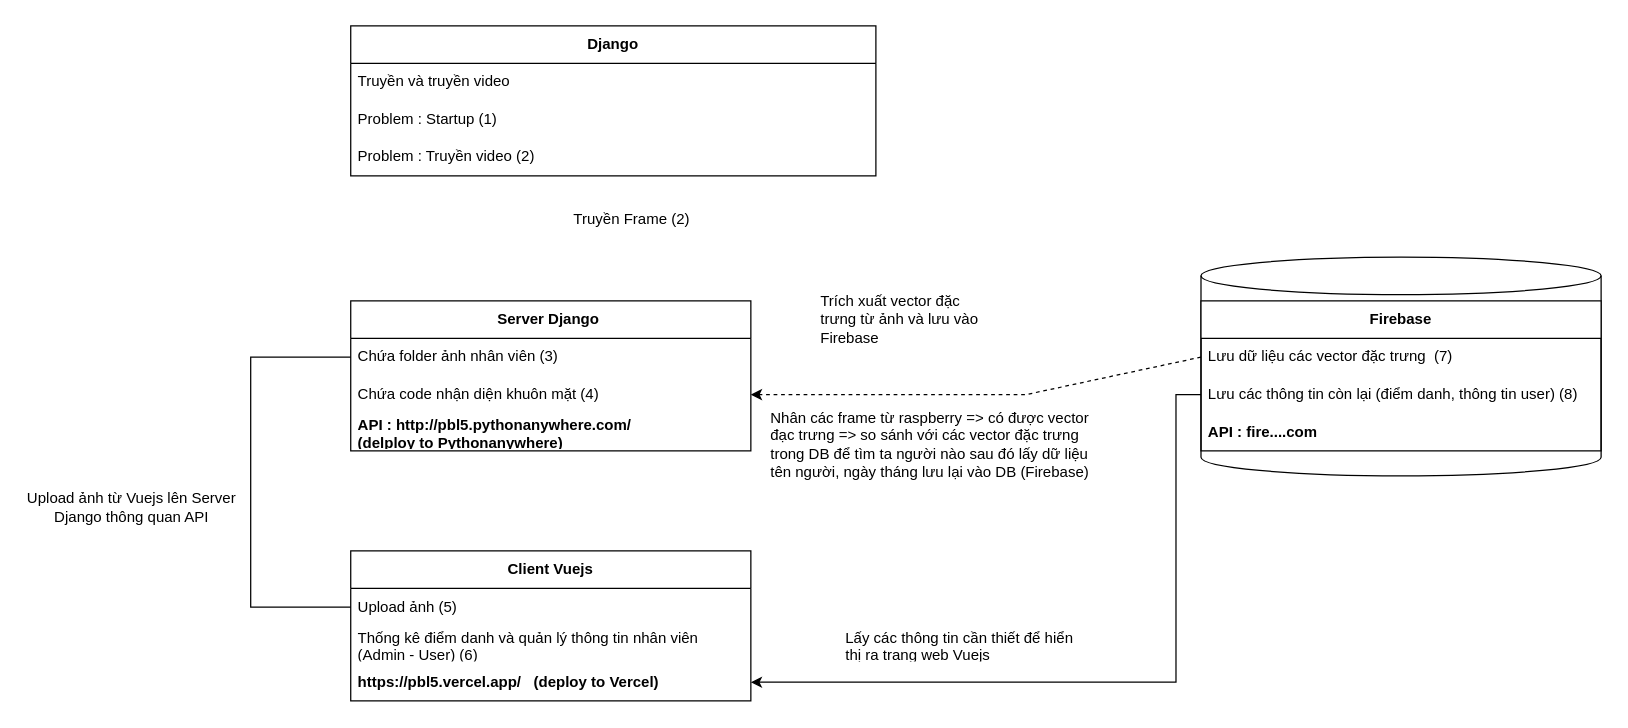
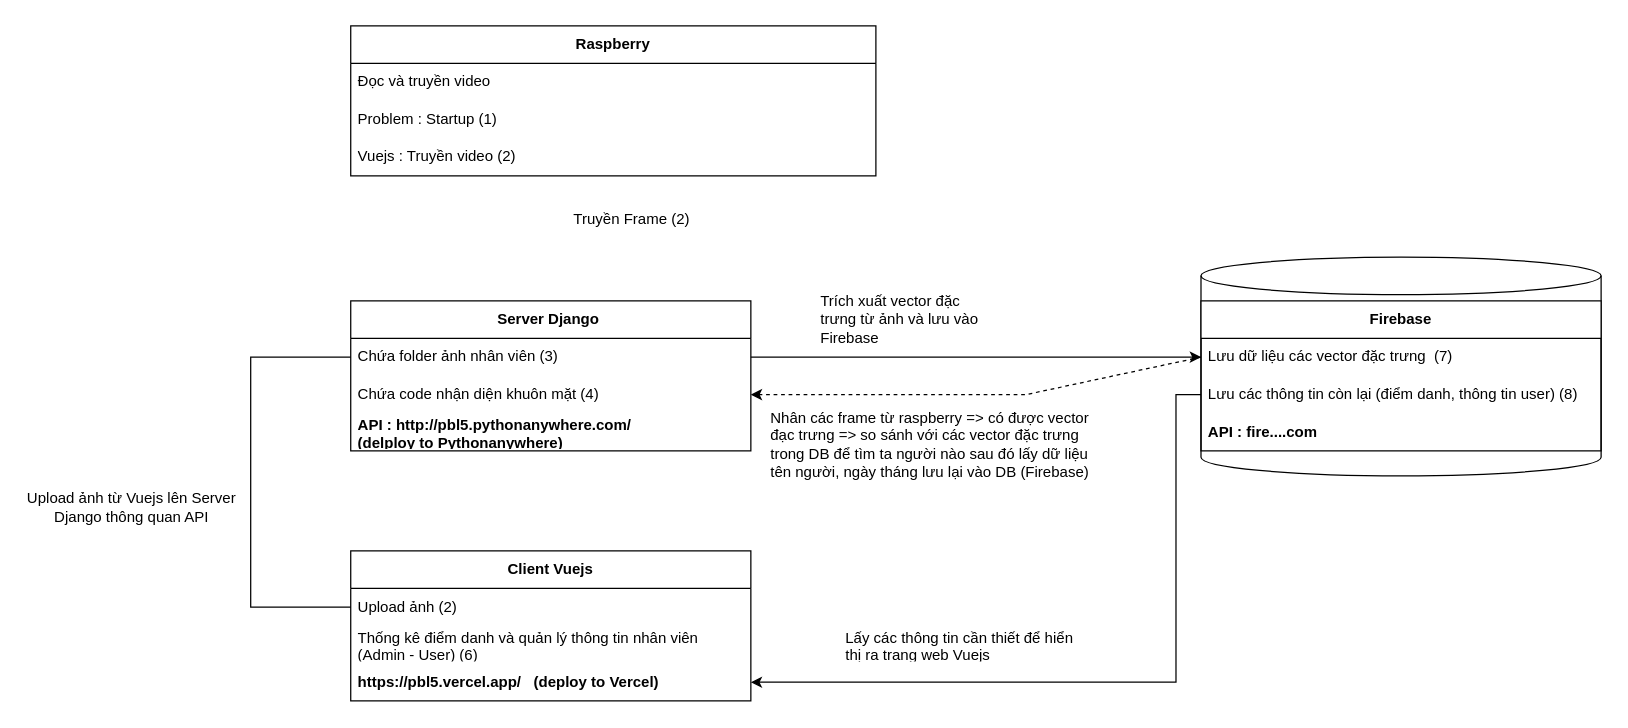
- <mxCell id="2" value="&lt;b&gt;Django&lt;/b&gt;" style="swimlane;fontStyle=0;childLayout=stackLayout;horizontal=1;startSize=30;horizontalStack=0;resizeParent=1;resizeParentMax=0;resizeLast=0;collapsible=1;marginBottom=0;whiteSpace=wrap;html=1;" parent="1" vertex="1"><mxGeometry x="280" y="20" width="420" height="120" as="geometry" /></mxCell>
+ <mxCell id="2" value="&lt;b&gt;Raspberry&lt;/b&gt;" style="swimlane;fontStyle=0;childLayout=stackLayout;horizontal=1;startSize=30;horizontalStack=0;resizeParent=1;resizeParentMax=0;resizeLast=0;collapsible=1;marginBottom=0;whiteSpace=wrap;html=1;" parent="1" vertex="1"><mxGeometry x="280" y="20" width="420" height="120" as="geometry" /></mxCell>
- <mxCell id="3" value="Truyền và truyền video&amp;nbsp;" style="text;strokeColor=none;fillColor=none;align=left;verticalAlign=middle;spacingLeft=4;spacingRight=4;overflow=hidden;points=[[0,0.5],[1,0.5]];portConstraint=eastwest;rotatable=0;whiteSpace=wrap;html=1;" parent="2" vertex="1"><mxGeometry y="30" width="420" height="30" as="geometry" /></mxCell>
+ <mxCell id="3" value="Đọc và truyền video&amp;nbsp;" style="text;strokeColor=none;fillColor=none;align=left;verticalAlign=middle;spacingLeft=4;spacingRight=4;overflow=hidden;points=[[0,0.5],[1,0.5]];portConstraint=eastwest;rotatable=0;whiteSpace=wrap;html=1;" parent="2" vertex="1"><mxGeometry y="30" width="420" height="30" as="geometry" /></mxCell>
- <mxCell id="5" value="Problem : Truyền video (2)" style="text;strokeColor=none;fillColor=none;align=left;verticalAlign=middle;spacingLeft=4;spacingRight=4;overflow=hidden;points=[[0,0.5],[1,0.5]];portConstraint=eastwest;rotatable=0;whiteSpace=wrap;html=1;" parent="2" vertex="1"><mxGeometry y="90" width="420" height="30" as="geometry" /></mxCell>
+ <mxCell id="5" value="Vuejs : Truyền video (2)" style="text;strokeColor=none;fillColor=none;align=left;verticalAlign=middle;spacingLeft=4;spacingRight=4;overflow=hidden;points=[[0,0.5],[1,0.5]];portConstraint=eastwest;rotatable=0;whiteSpace=wrap;html=1;" parent="2" vertex="1"><mxGeometry y="90" width="420" height="30" as="geometry" /></mxCell>
+ <mxCell id="23" value="" style="endArrow=classic;html=1;rounded=0;exitX=1;exitY=0.5;exitDx=0;exitDy=0;entryX=0;entryY=0.5;entryDx=0;entryDy=0;" parent="1" source="7" target="19" edge="1"><mxGeometry width="50" height="50" relative="1" as="geometry"><mxPoint x="680" y="430" as="sourcePoint" /><mxPoint x="730" y="380" as="targetPoint" /></mxGeometry></mxCell>
- <mxCell id="11" value="Upload ảnh (5)" style="text;strokeColor=none;fillColor=none;align=left;verticalAlign=middle;spacingLeft=4;spacingRight=4;overflow=hidden;points=[[0,0.5],[1,0.5]];portConstraint=eastwest;rotatable=0;whiteSpace=wrap;html=1;" parent="10" vertex="1"><mxGeometry y="30" width="320" height="30" as="geometry" /></mxCell>
+ <mxCell id="11" value="Upload ảnh (2)" style="text;strokeColor=none;fillColor=none;align=left;verticalAlign=middle;spacingLeft=4;spacingRight=4;overflow=hidden;points=[[0,0.5],[1,0.5]];portConstraint=eastwest;rotatable=0;whiteSpace=wrap;html=1;" parent="10" vertex="1"><mxGeometry y="30" width="320" height="30" as="geometry" /></mxCell>
